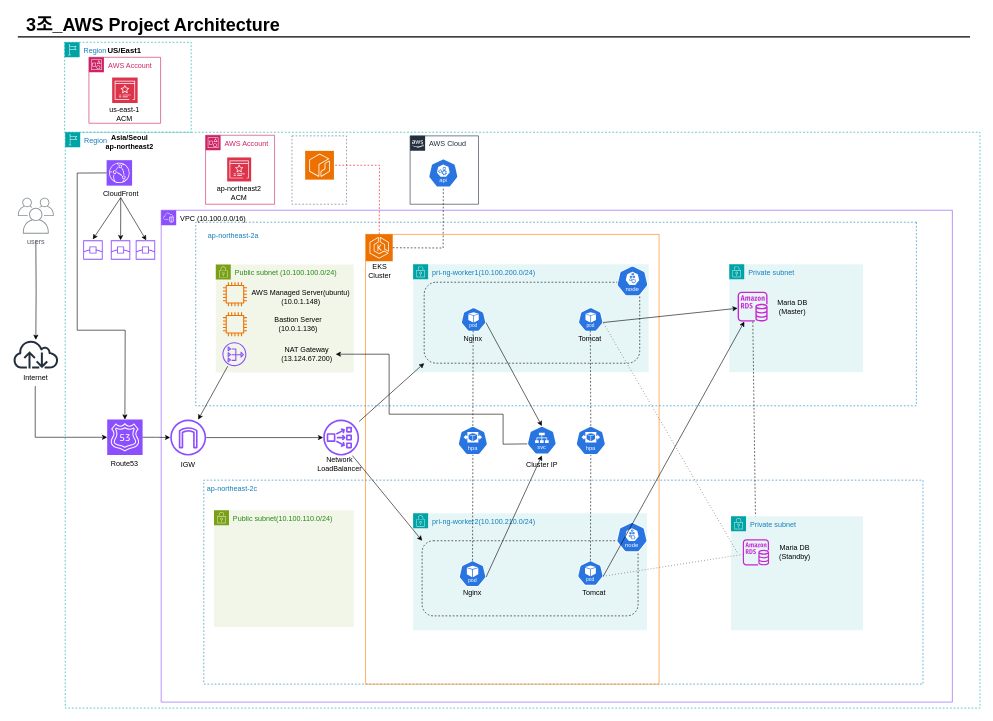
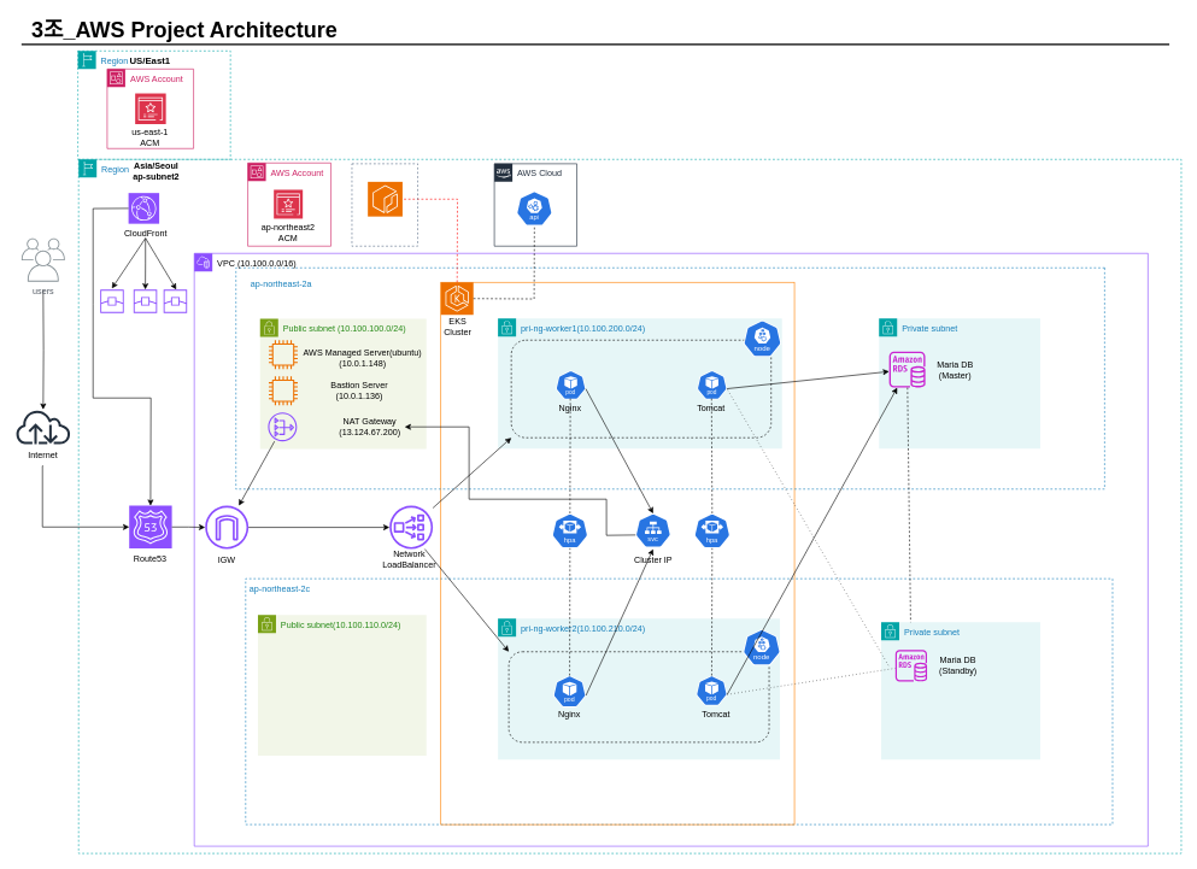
- <mxCell id="71" value="&lt;b&gt;Asia/Seoul&lt;br&gt;ap-northeast2&lt;/b&gt;" style="text;html=1;align=center;verticalAlign=middle;whiteSpace=wrap;rounded=0;" vertex="1" parent="1"><mxGeometry x="163" y="221" width="105" height="30" as="geometry" /></mxCell>
+ <mxCell id="71" value="&lt;b&gt;Asia/Seoul&lt;br&gt;ap-subnet2&lt;/b&gt;" style="text;html=1;align=center;verticalAlign=middle;whiteSpace=wrap;rounded=0;" vertex="1" parent="1"><mxGeometry x="163" y="221" width="105" height="30" as="geometry" /></mxCell>
